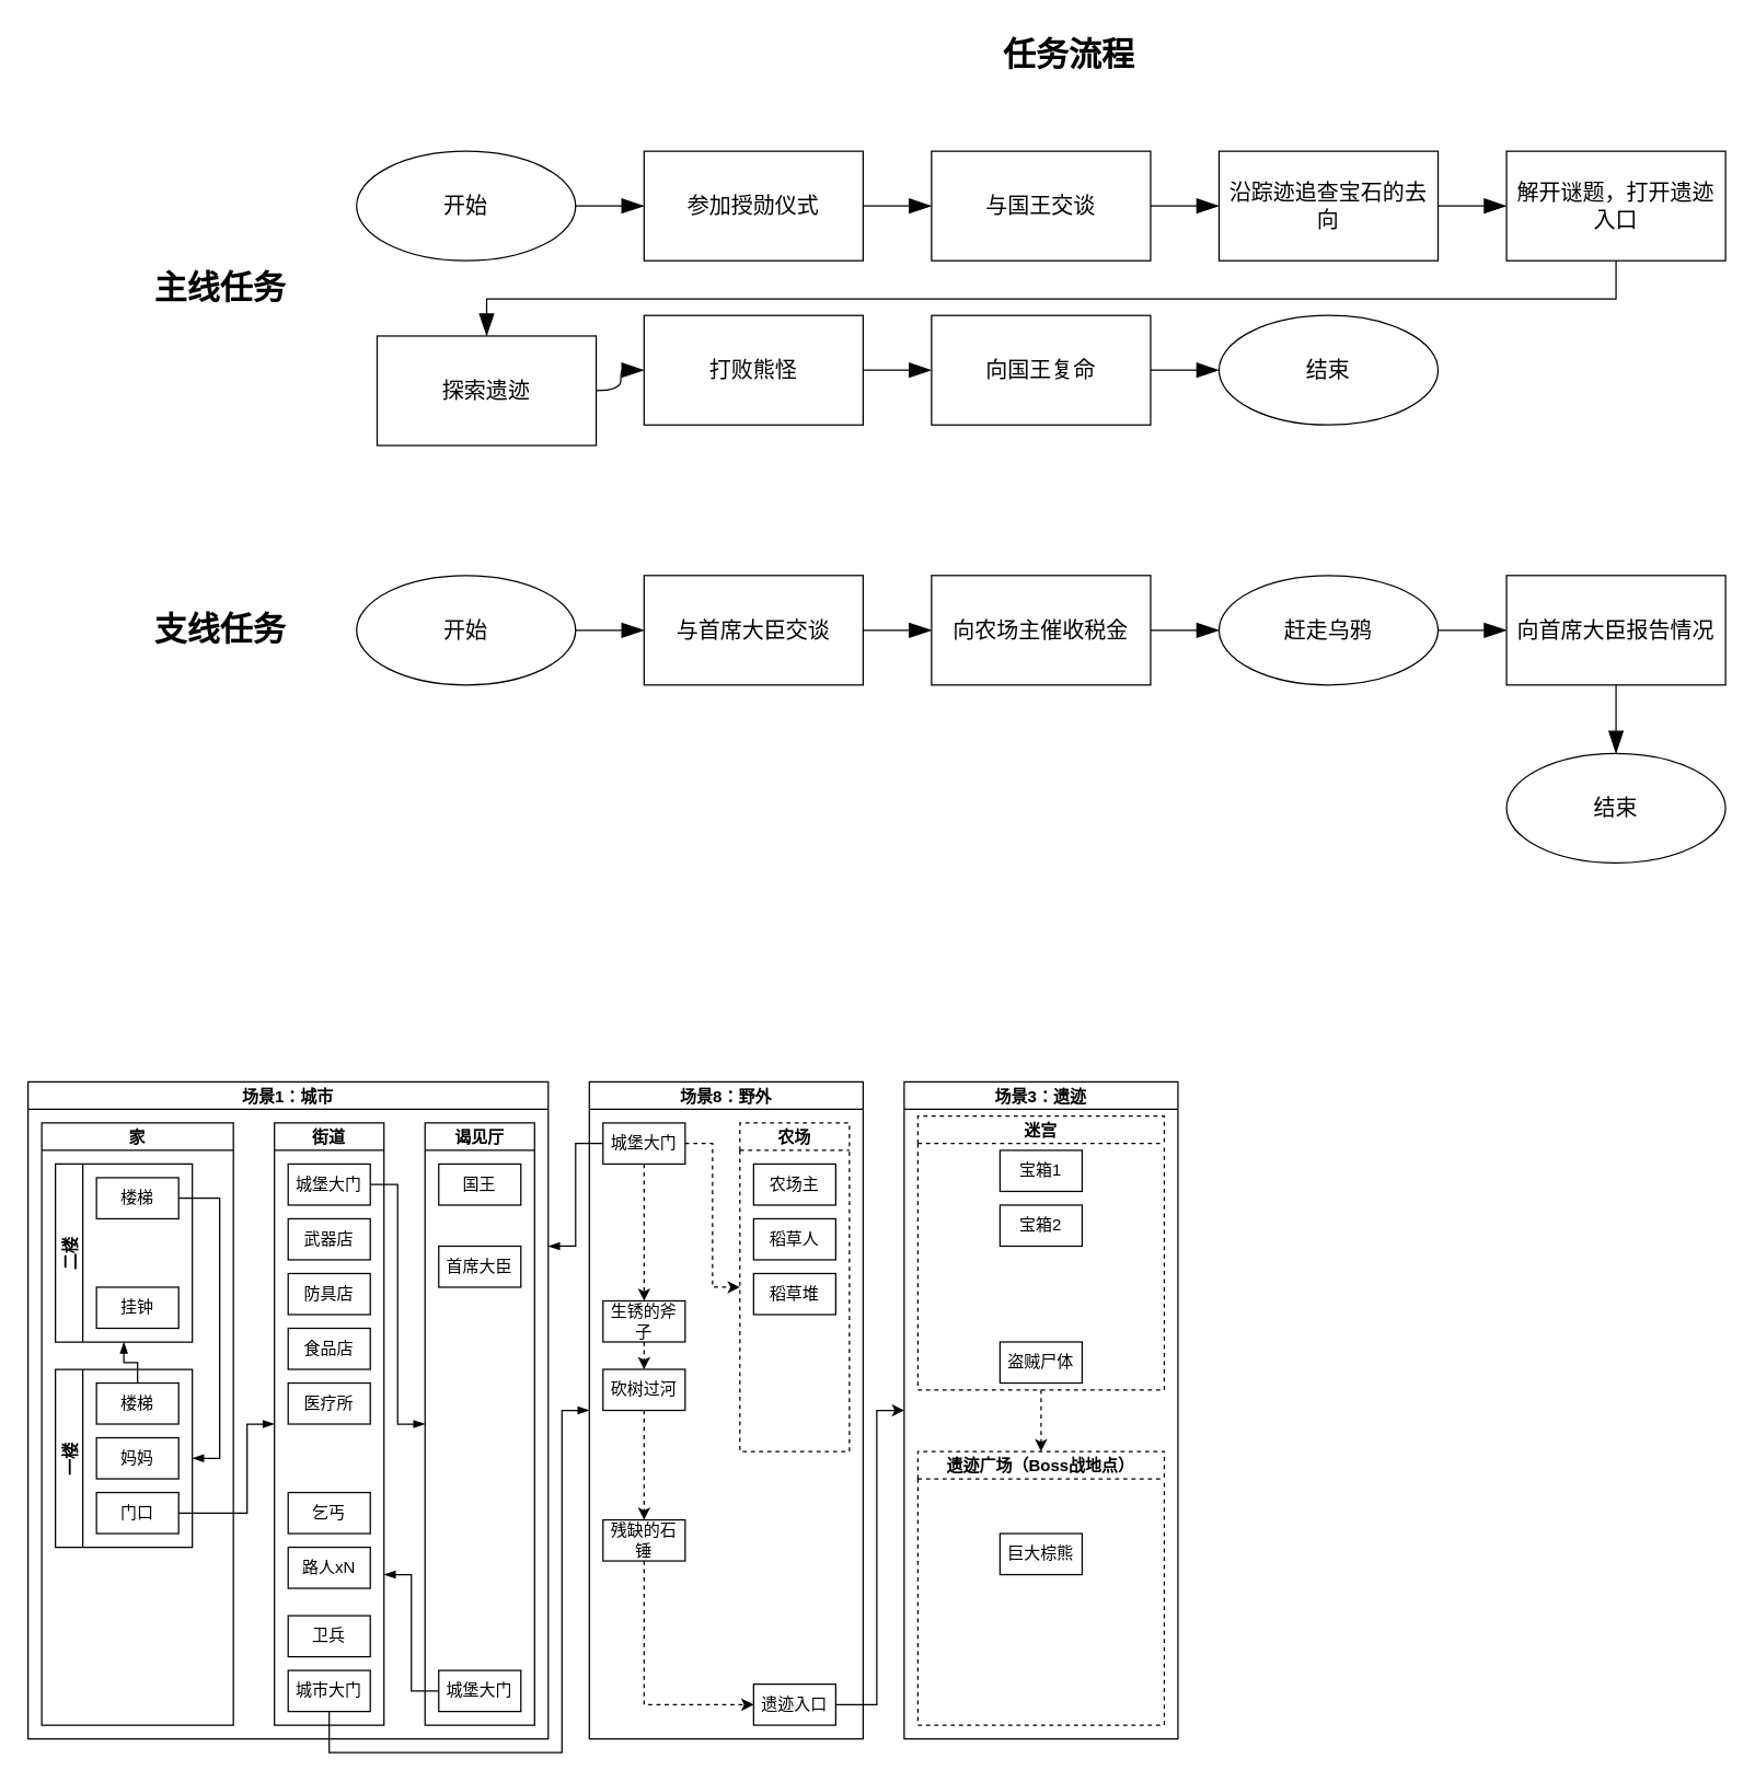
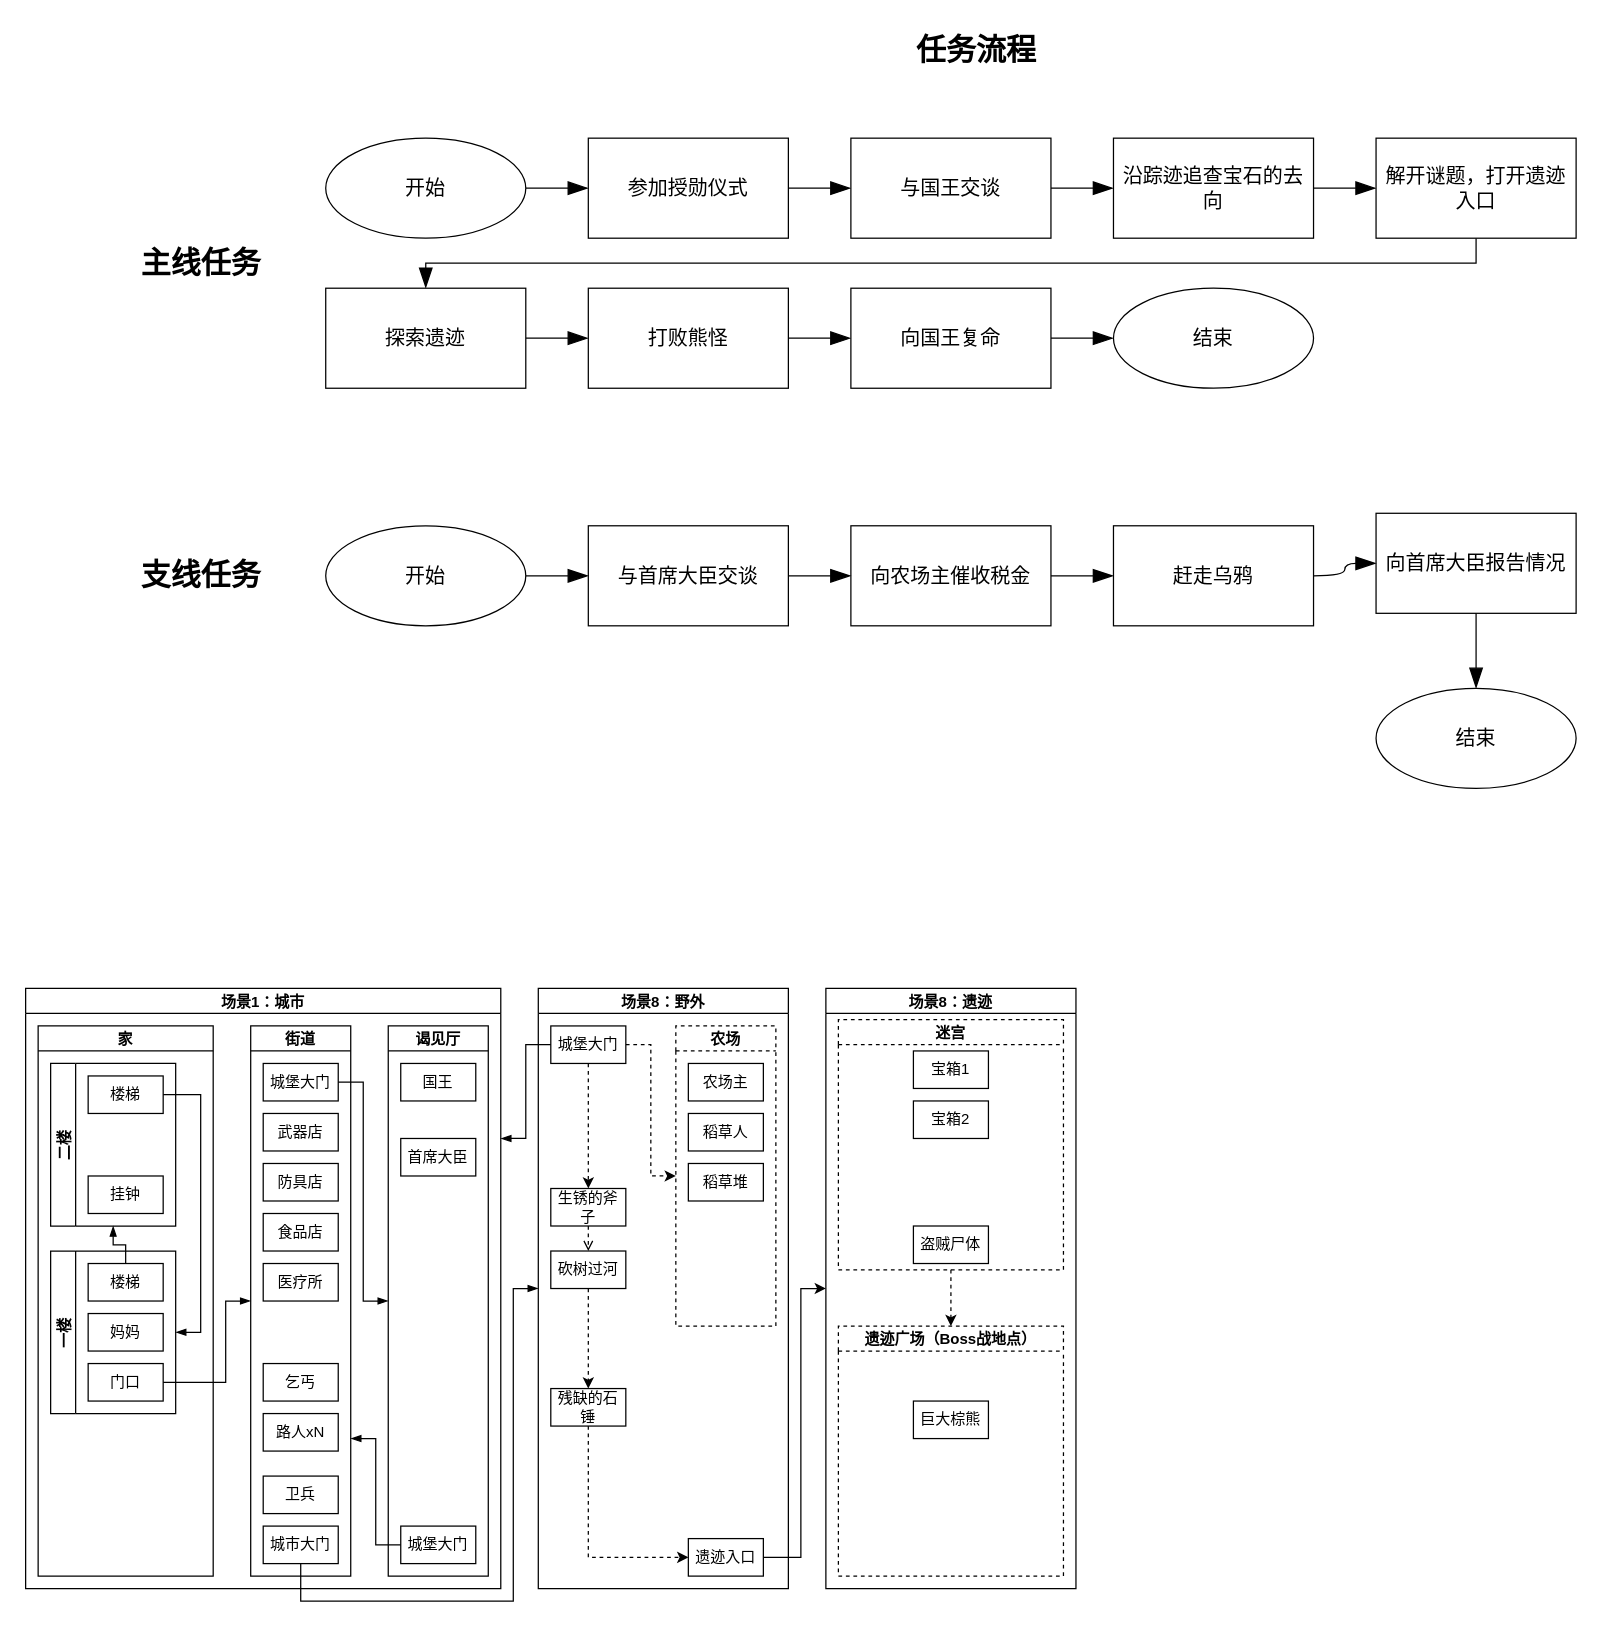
- <mxCell id="14" value="探索遗迹" style="whiteSpace=wrap;html=1;fontSize=16;" parent="1" vertex="1"><mxGeometry x="275" y="245" width="160" height="80" as="geometry" /></mxCell>
+ <mxCell id="14" value="探索遗迹" style="whiteSpace=wrap;html=1;fontSize=16;" parent="1" vertex="1"><mxGeometry x="260" y="230" width="160" height="80" as="geometry" /></mxCell>
- <mxCell id="55" value="赶走乌鸦" style="ellipse;whiteSpace=wrap;html=1;fontSize=16;" parent="1" vertex="1"><mxGeometry x="890" y="420" width="160" height="80" as="geometry" /></mxCell>
+ <mxCell id="55" value="赶走乌鸦" style="whiteSpace=wrap;html=1;fontSize=16;" parent="1" vertex="1"><mxGeometry x="890" y="420" width="160" height="80" as="geometry" /></mxCell>
- <mxCell id="57" value="向首席大臣报告情况" style="whiteSpace=wrap;html=1;fontSize=16;" parent="1" vertex="1"><mxGeometry x="1100" y="420" width="160" height="80" as="geometry" /></mxCell>
+ <mxCell id="57" value="向首席大臣报告情况" style="whiteSpace=wrap;html=1;fontSize=16;" parent="1" vertex="1"><mxGeometry x="1100" y="410" width="160" height="80" as="geometry" /></mxCell>
- <mxCell id="78" value="场景3：遗迹" style="swimlane;fontSize=12;startSize=20;" parent="1" vertex="1"><mxGeometry x="660" y="790" width="200" height="480" as="geometry" /></mxCell>
+ <mxCell id="78" value="场景8：遗迹" style="swimlane;fontSize=12;startSize=20;" parent="1" vertex="1"><mxGeometry x="660" y="790" width="200" height="480" as="geometry" /></mxCell>
- <mxCell id="71" style="edgeStyle=orthogonalEdgeStyle;rounded=0;orthogonalLoop=1;jettySize=auto;html=1;exitX=0.5;exitY=1;exitDx=0;exitDy=0;entryX=0.5;entryY=0;entryDx=0;entryDy=0;dashed=1;" parent="62" source="72" target="70" edge="1"><mxGeometry relative="1" as="geometry" /></mxCell>
+ <mxCell id="71" style="edgeStyle=orthogonalEdgeStyle;rounded=0;orthogonalLoop=1;jettySize=auto;html=1;exitX=0.5;exitY=1;exitDx=0;exitDy=0;entryX=0.5;entryY=0;entryDx=0;entryDy=0;dashed=1;endArrow=open;" parent="62" source="72" target="70" edge="1"><mxGeometry relative="1" as="geometry" /></mxCell>
